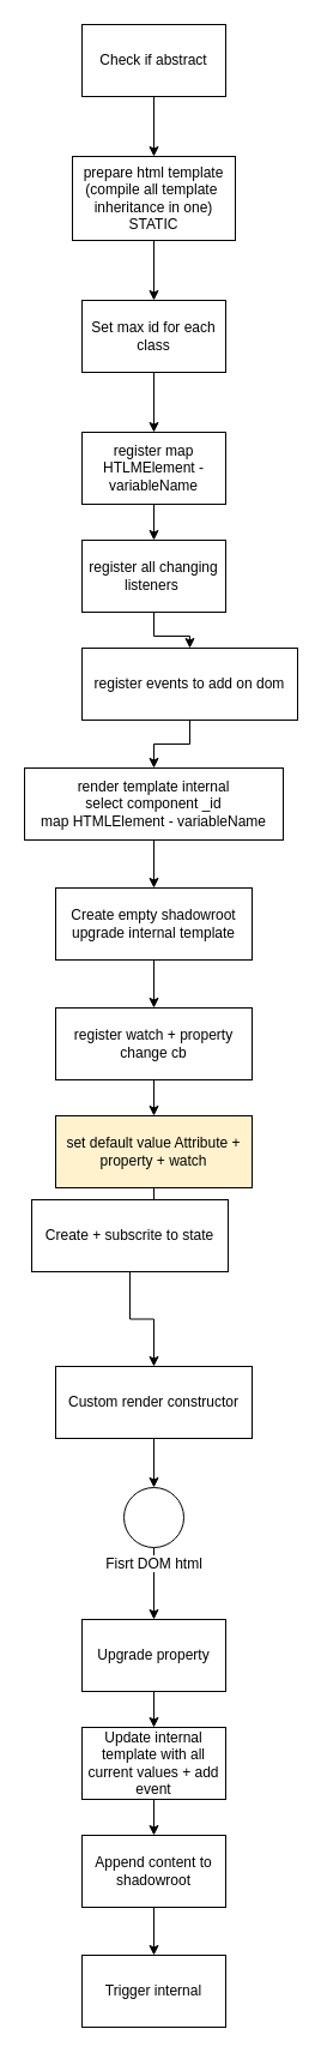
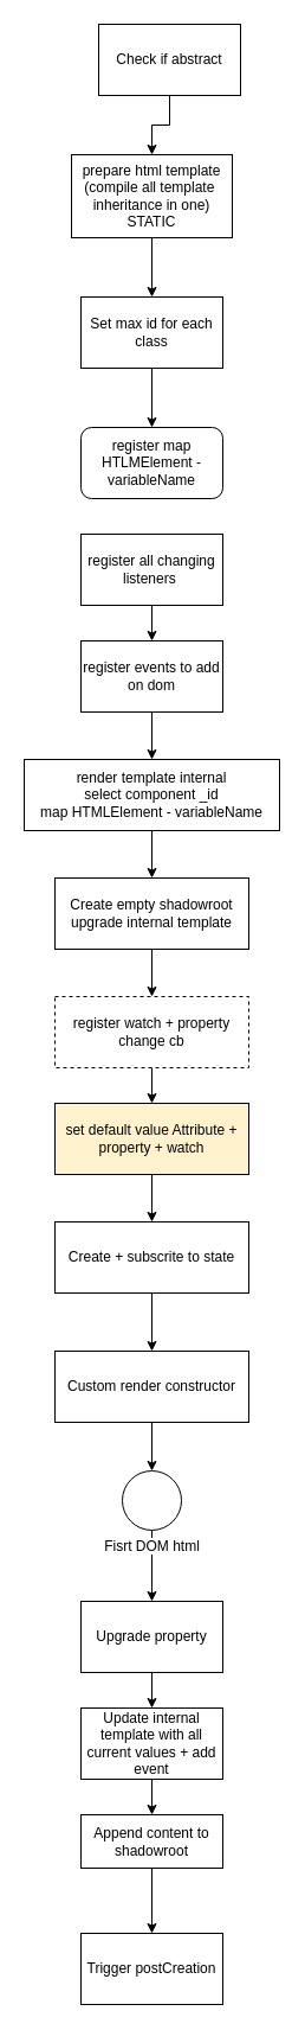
- <mxCell id="3" value="Check if abstract" style="rounded=0;whiteSpace=wrap;html=1;" vertex="1" parent="1"><mxGeometry x="68" y="20" width="120" height="60" as="geometry" /></mxCell>
+ <mxCell id="3" value="Check if abstract" style="rounded=0;whiteSpace=wrap;html=1;" vertex="1" parent="1"><mxGeometry x="83" y="20" width="120" height="60" as="geometry" /></mxCell>
- <mxCell id="9" value="register map HTLMElement - variableName" style="rounded=0;whiteSpace=wrap;html=1;" vertex="1" parent="1"><mxGeometry x="68" y="360" width="120" height="60" as="geometry" /></mxCell>
+ <mxCell id="9" value="register map HTLMElement - variableName" style="whiteSpace=wrap;html=1;rounded=1;" vertex="1" parent="1"><mxGeometry x="68" y="360" width="120" height="60" as="geometry" /></mxCell>
- <mxCell id="8" style="edgeStyle=orthogonalEdgeStyle;rounded=0;orthogonalLoop=1;jettySize=auto;html=1;" edge="1" parent="1" source="9" target="11"><mxGeometry relative="1" as="geometry" /></mxCell>
- <mxCell id="13" value="register events to add on dom" style="rounded=0;whiteSpace=wrap;html=1;" vertex="1" parent="1"><mxGeometry x="68" y="540" width="180" height="60" as="geometry" /></mxCell>
+ <mxCell id="13" value="register events to add on dom" style="rounded=0;whiteSpace=wrap;html=1;" vertex="1" parent="1"><mxGeometry x="68" y="540" width="120" height="60" as="geometry" /></mxCell>
- <mxCell id="21" value="register watch + property change cb" style="rounded=0;whiteSpace=wrap;html=1;" vertex="1" parent="1"><mxGeometry x="46" y="840" width="164" height="60" as="geometry" /></mxCell>
+ <mxCell id="21" value="register watch + property change cb" style="rounded=0;whiteSpace=wrap;html=1;dashed=1;" vertex="1" parent="1"><mxGeometry x="46" y="840" width="164" height="60" as="geometry" /></mxCell>
- <mxCell id="25" value="Create + subscrite to state" style="rounded=0;whiteSpace=wrap;html=1;" vertex="1" parent="1"><mxGeometry x="26" y="1000" width="164" height="60" as="geometry" /></mxCell>
+ <mxCell id="25" value="Create + subscrite to state" style="rounded=0;whiteSpace=wrap;html=1;" vertex="1" parent="1"><mxGeometry x="46" y="1030" width="164" height="60" as="geometry" /></mxCell>
- <mxCell id="33" value="Append content to shadowroot" style="rounded=0;whiteSpace=wrap;html=1;" vertex="1" parent="1"><mxGeometry x="68" y="1530" width="120" height="60" as="geometry" /></mxCell>
+ <mxCell id="33" value="Append content to shadowroot" style="rounded=0;whiteSpace=wrap;html=1;" vertex="1" parent="1"><mxGeometry x="68" y="1530" width="120" height="45" as="geometry" /></mxCell>
- <mxCell id="34" value="Trigger internal" style="rounded=0;whiteSpace=wrap;html=1;" vertex="1" parent="1"><mxGeometry x="68" y="1630" width="120" height="60" as="geometry" /></mxCell>
+ <mxCell id="34" value="Trigger postCreation" style="rounded=0;whiteSpace=wrap;html=1;" vertex="1" parent="1"><mxGeometry x="68" y="1630" width="120" height="60" as="geometry" /></mxCell>
